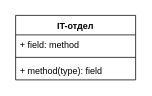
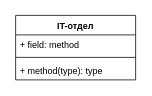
- <mxCell id="5" value="+ method(type): field" style="text;strokeColor=none;fillColor=none;align=left;verticalAlign=top;spacingLeft=4;spacingRight=4;overflow=hidden;rotatable=0;points=[[0,0.5],[1,0.5]];portConstraint=eastwest;" vertex="1" parent="2"><mxGeometry y="60" width="160" height="26" as="geometry" /></mxCell>
+ <mxCell id="5" value="+ method(type): type" style="text;strokeColor=none;fillColor=none;align=left;verticalAlign=top;spacingLeft=4;spacingRight=4;overflow=hidden;rotatable=0;points=[[0,0.5],[1,0.5]];portConstraint=eastwest;" vertex="1" parent="2"><mxGeometry y="60" width="160" height="26" as="geometry" /></mxCell>
